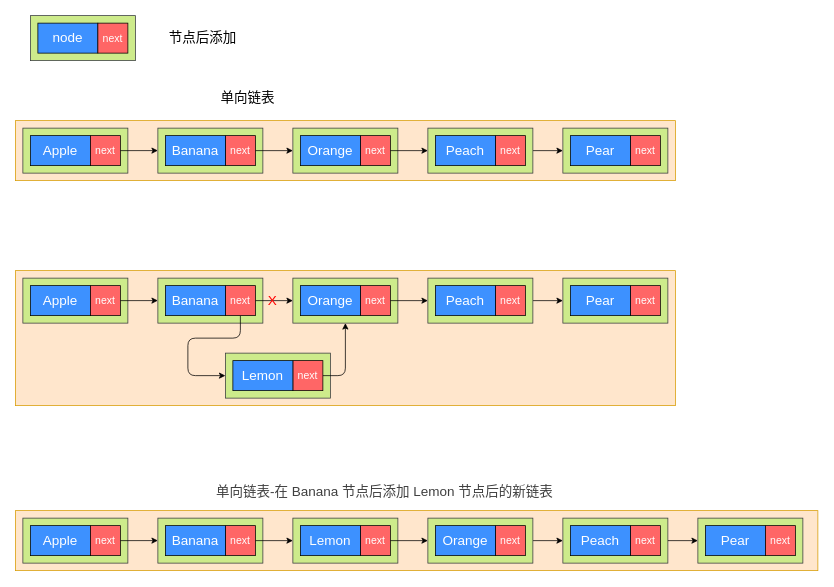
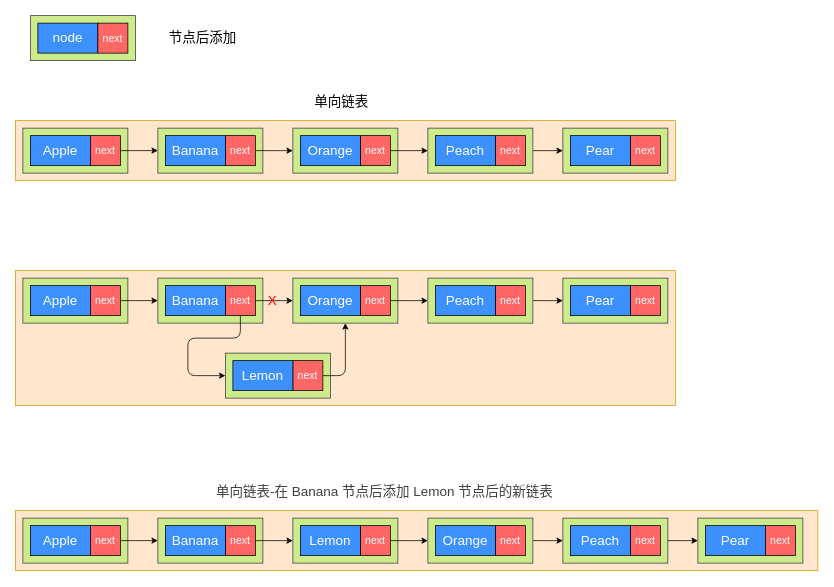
- <mxCell id="3" value="&lt;span style=&quot;font-size: 18px;&quot;&gt;单向链表&lt;/span&gt;" style="text;html=1;align=center;verticalAlign=middle;whiteSpace=wrap;rounded=0;" parent="1" vertex="1"><mxGeometry x="275" y="115" width="110" height="30" as="geometry" /></mxCell>
+ <mxCell id="3" value="&lt;span style=&quot;font-size: 18px;&quot;&gt;单向链表&lt;/span&gt;" style="text;html=1;align=center;verticalAlign=middle;whiteSpace=wrap;rounded=0;" parent="1" vertex="1"><mxGeometry x="400" y="120" width="110" height="30" as="geometry" /></mxCell>
